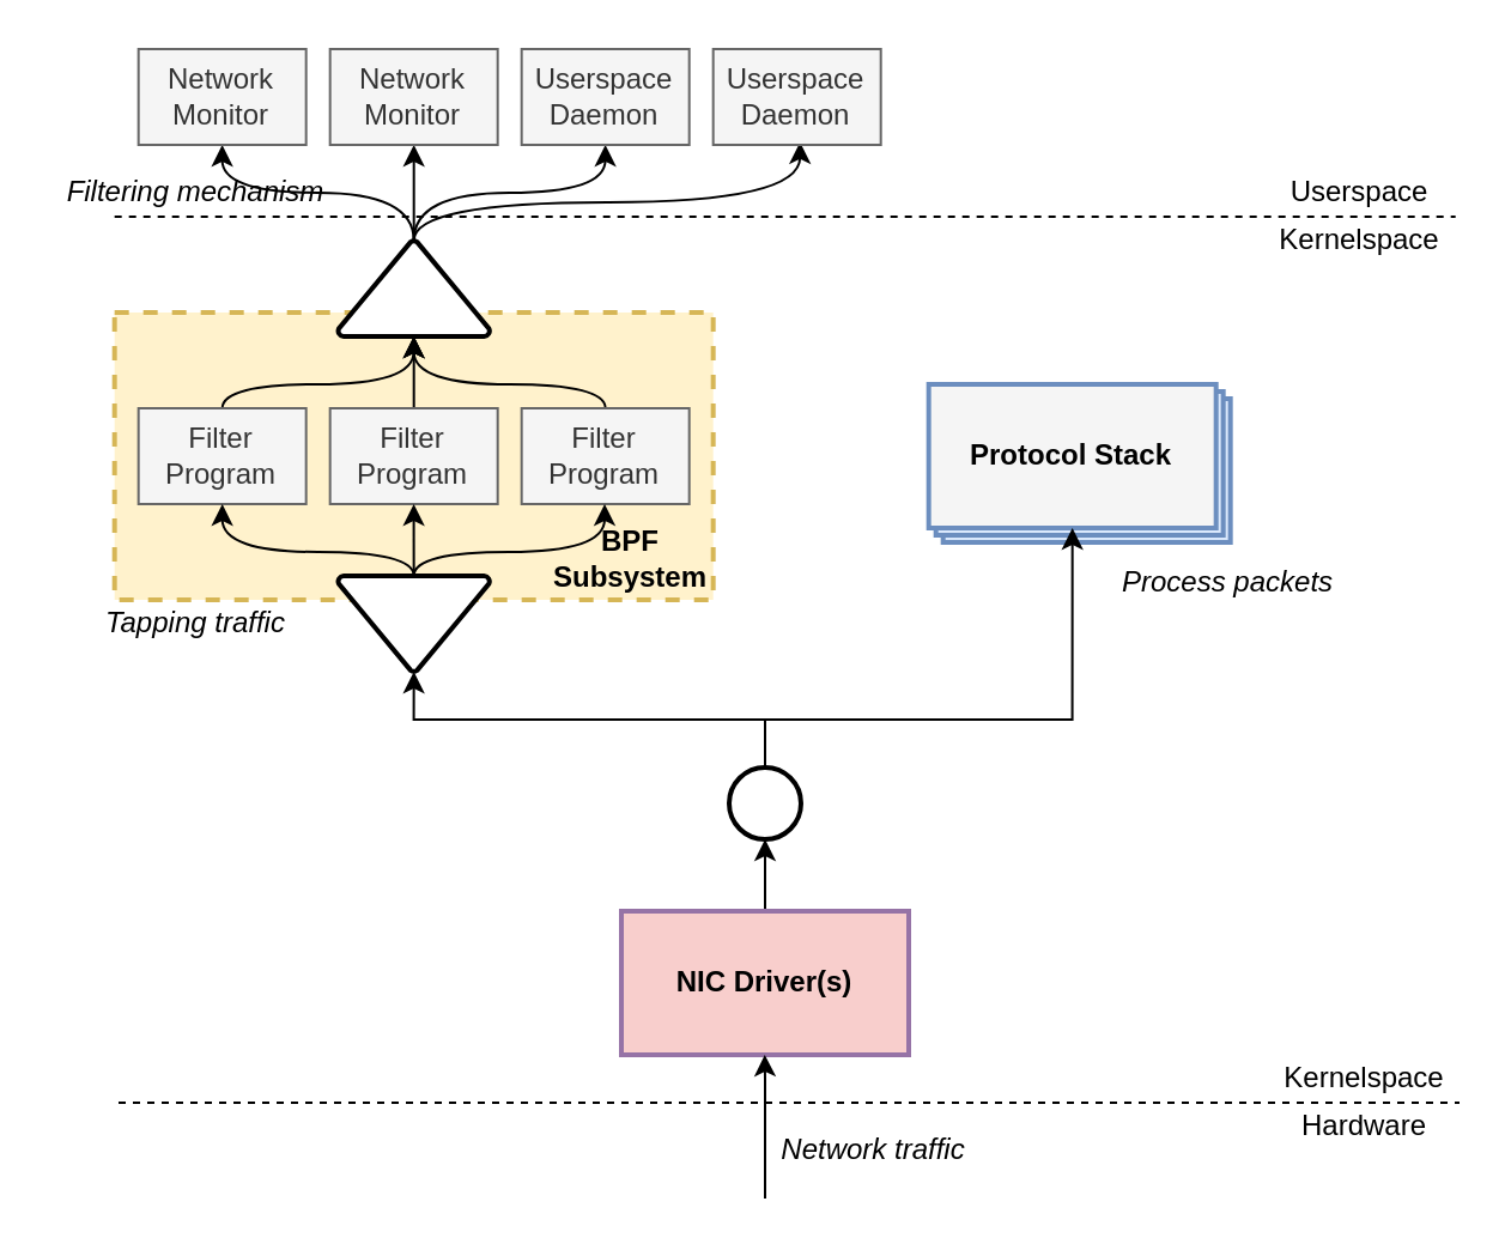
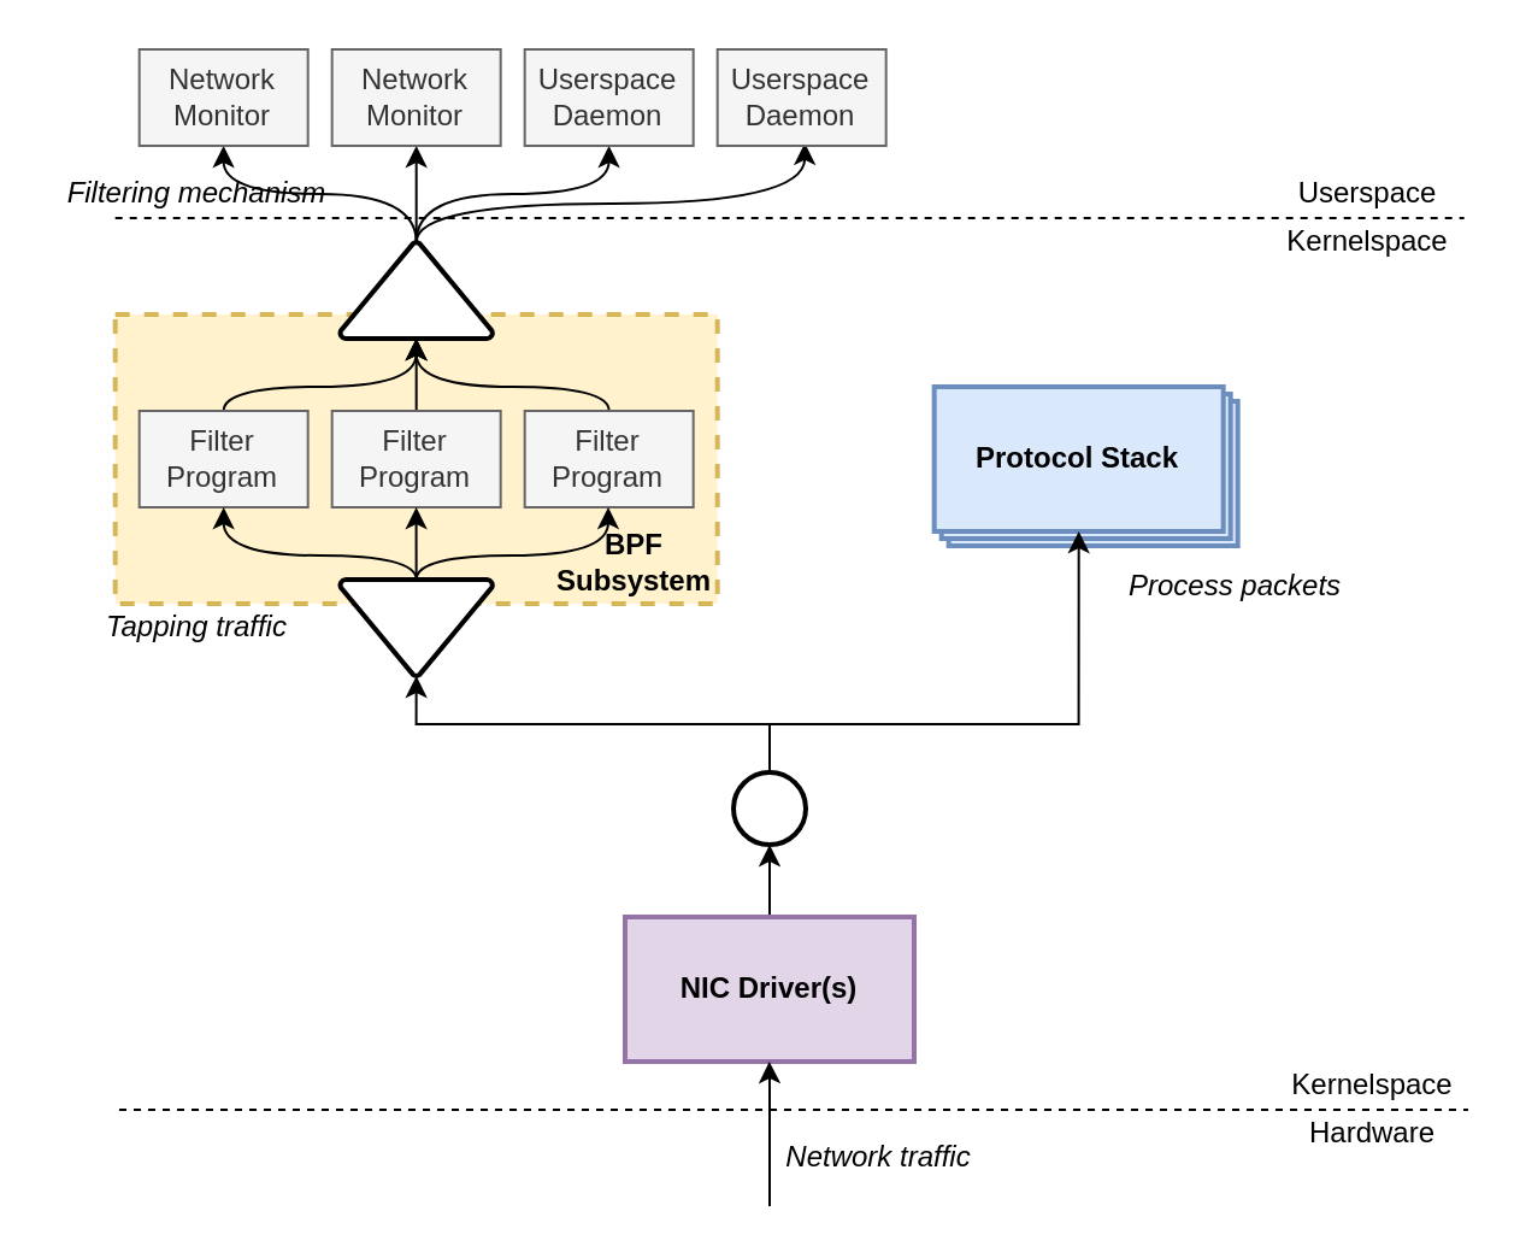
- <mxCell id="23" value="Protocol Stack" style="rounded=0;whiteSpace=wrap;html=1;strokeWidth=2;fontStyle=1;fillColor=#f5f5f5;strokeColor=#6c8ebf;" parent="1" vertex="1"><mxGeometry x="387.34" y="160" width="120" height="60" as="geometry" /></mxCell>
+ <mxCell id="23" value="Protocol Stack" style="rounded=0;whiteSpace=wrap;html=1;strokeWidth=2;fontStyle=1;fillColor=#dae8fc;strokeColor=#6c8ebf;" parent="1" vertex="1"><mxGeometry x="387.34" y="160" width="120" height="60" as="geometry" /></mxCell>
- <mxCell id="20" value="NIC Driver(s)" style="rounded=0;whiteSpace=wrap;html=1;strokeWidth=2;fontStyle=1;fillColor=#f8cecc;strokeColor=#9673a6;" parent="1" vertex="1"><mxGeometry x="259" y="380" width="120" height="60" as="geometry" /></mxCell>
+ <mxCell id="20" value="NIC Driver(s)" style="rounded=0;whiteSpace=wrap;html=1;strokeWidth=2;fontStyle=1;fillColor=#e1d5e7;strokeColor=#9673a6;" parent="1" vertex="1"><mxGeometry x="259" y="380" width="120" height="60" as="geometry" /></mxCell>
